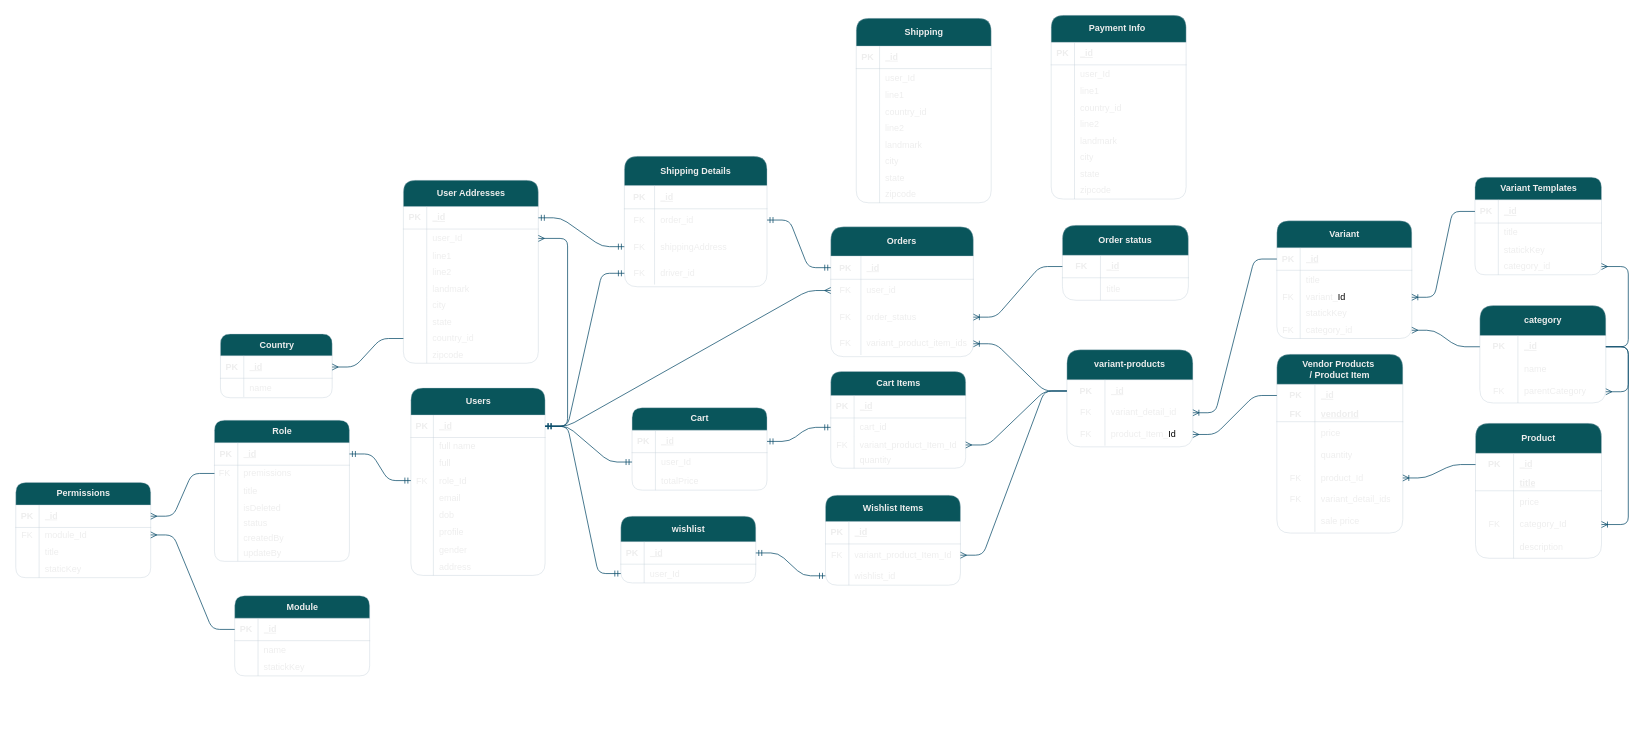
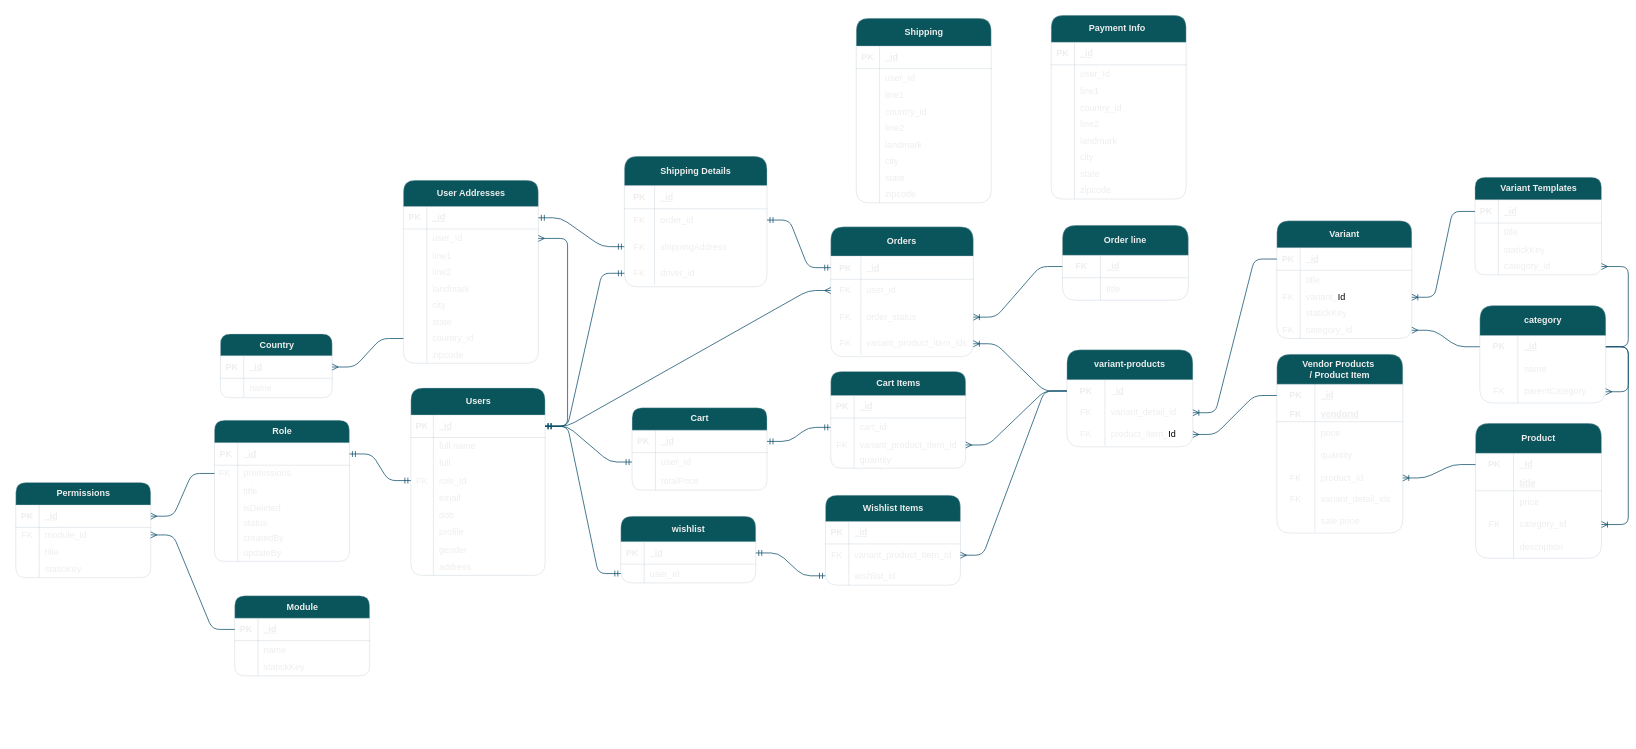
- <mxCell id="230" value="Order status" style="shape=table;startSize=40;container=1;collapsible=1;childLayout=tableLayout;fixedRows=1;rowLines=0;fontStyle=1;align=center;resizeLast=1;html=1;whiteSpace=wrap;strokeWidth=0.5;labelBackgroundColor=none;fillColor=#09555B;strokeColor=#BAC8D3;fontColor=#EEEEEE;rounded=1;" parent="1" vertex="1"><mxGeometry x="1416" y="300" width="168" height="100" as="geometry" /></mxCell>
+ <mxCell id="230" value="Order line" style="shape=table;startSize=40;container=1;collapsible=1;childLayout=tableLayout;fixedRows=1;rowLines=0;fontStyle=1;align=center;resizeLast=1;html=1;whiteSpace=wrap;strokeWidth=0.5;labelBackgroundColor=none;fillColor=#09555B;strokeColor=#BAC8D3;fontColor=#EEEEEE;rounded=1;" parent="1" vertex="1"><mxGeometry x="1416" y="300" width="168" height="100" as="geometry" /></mxCell>
